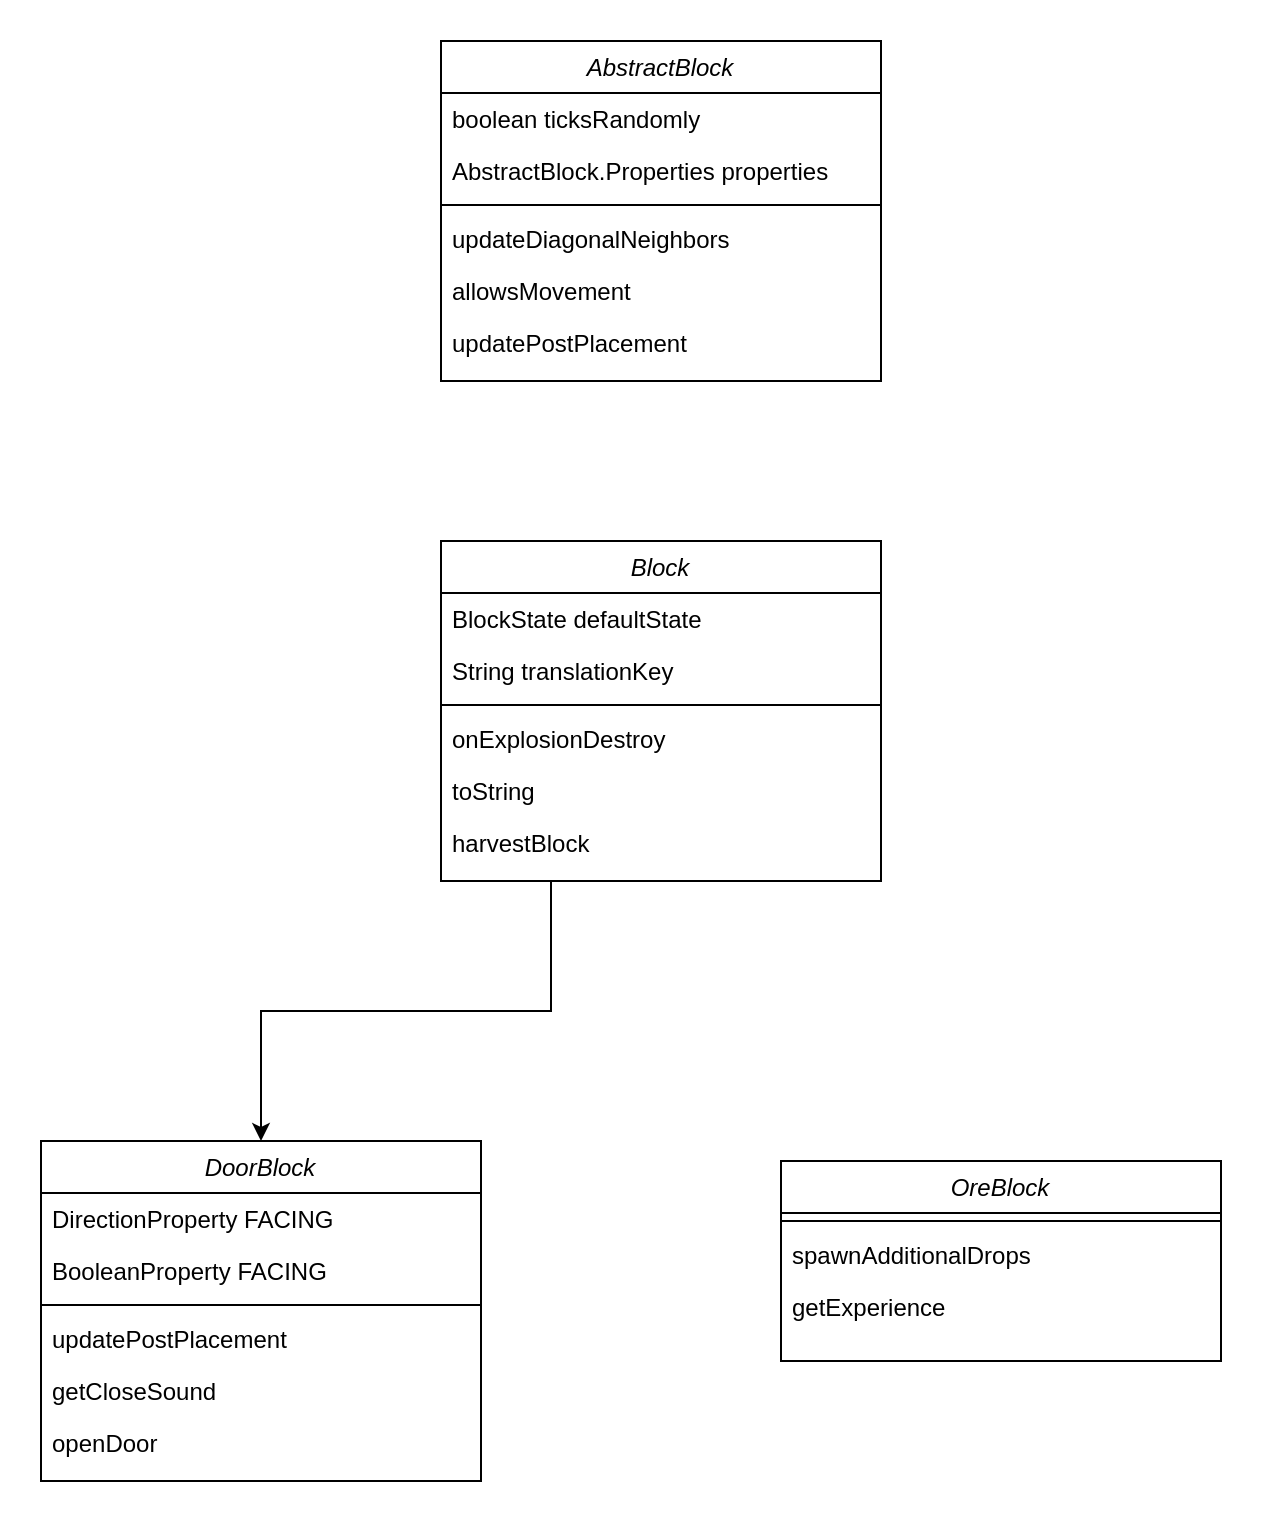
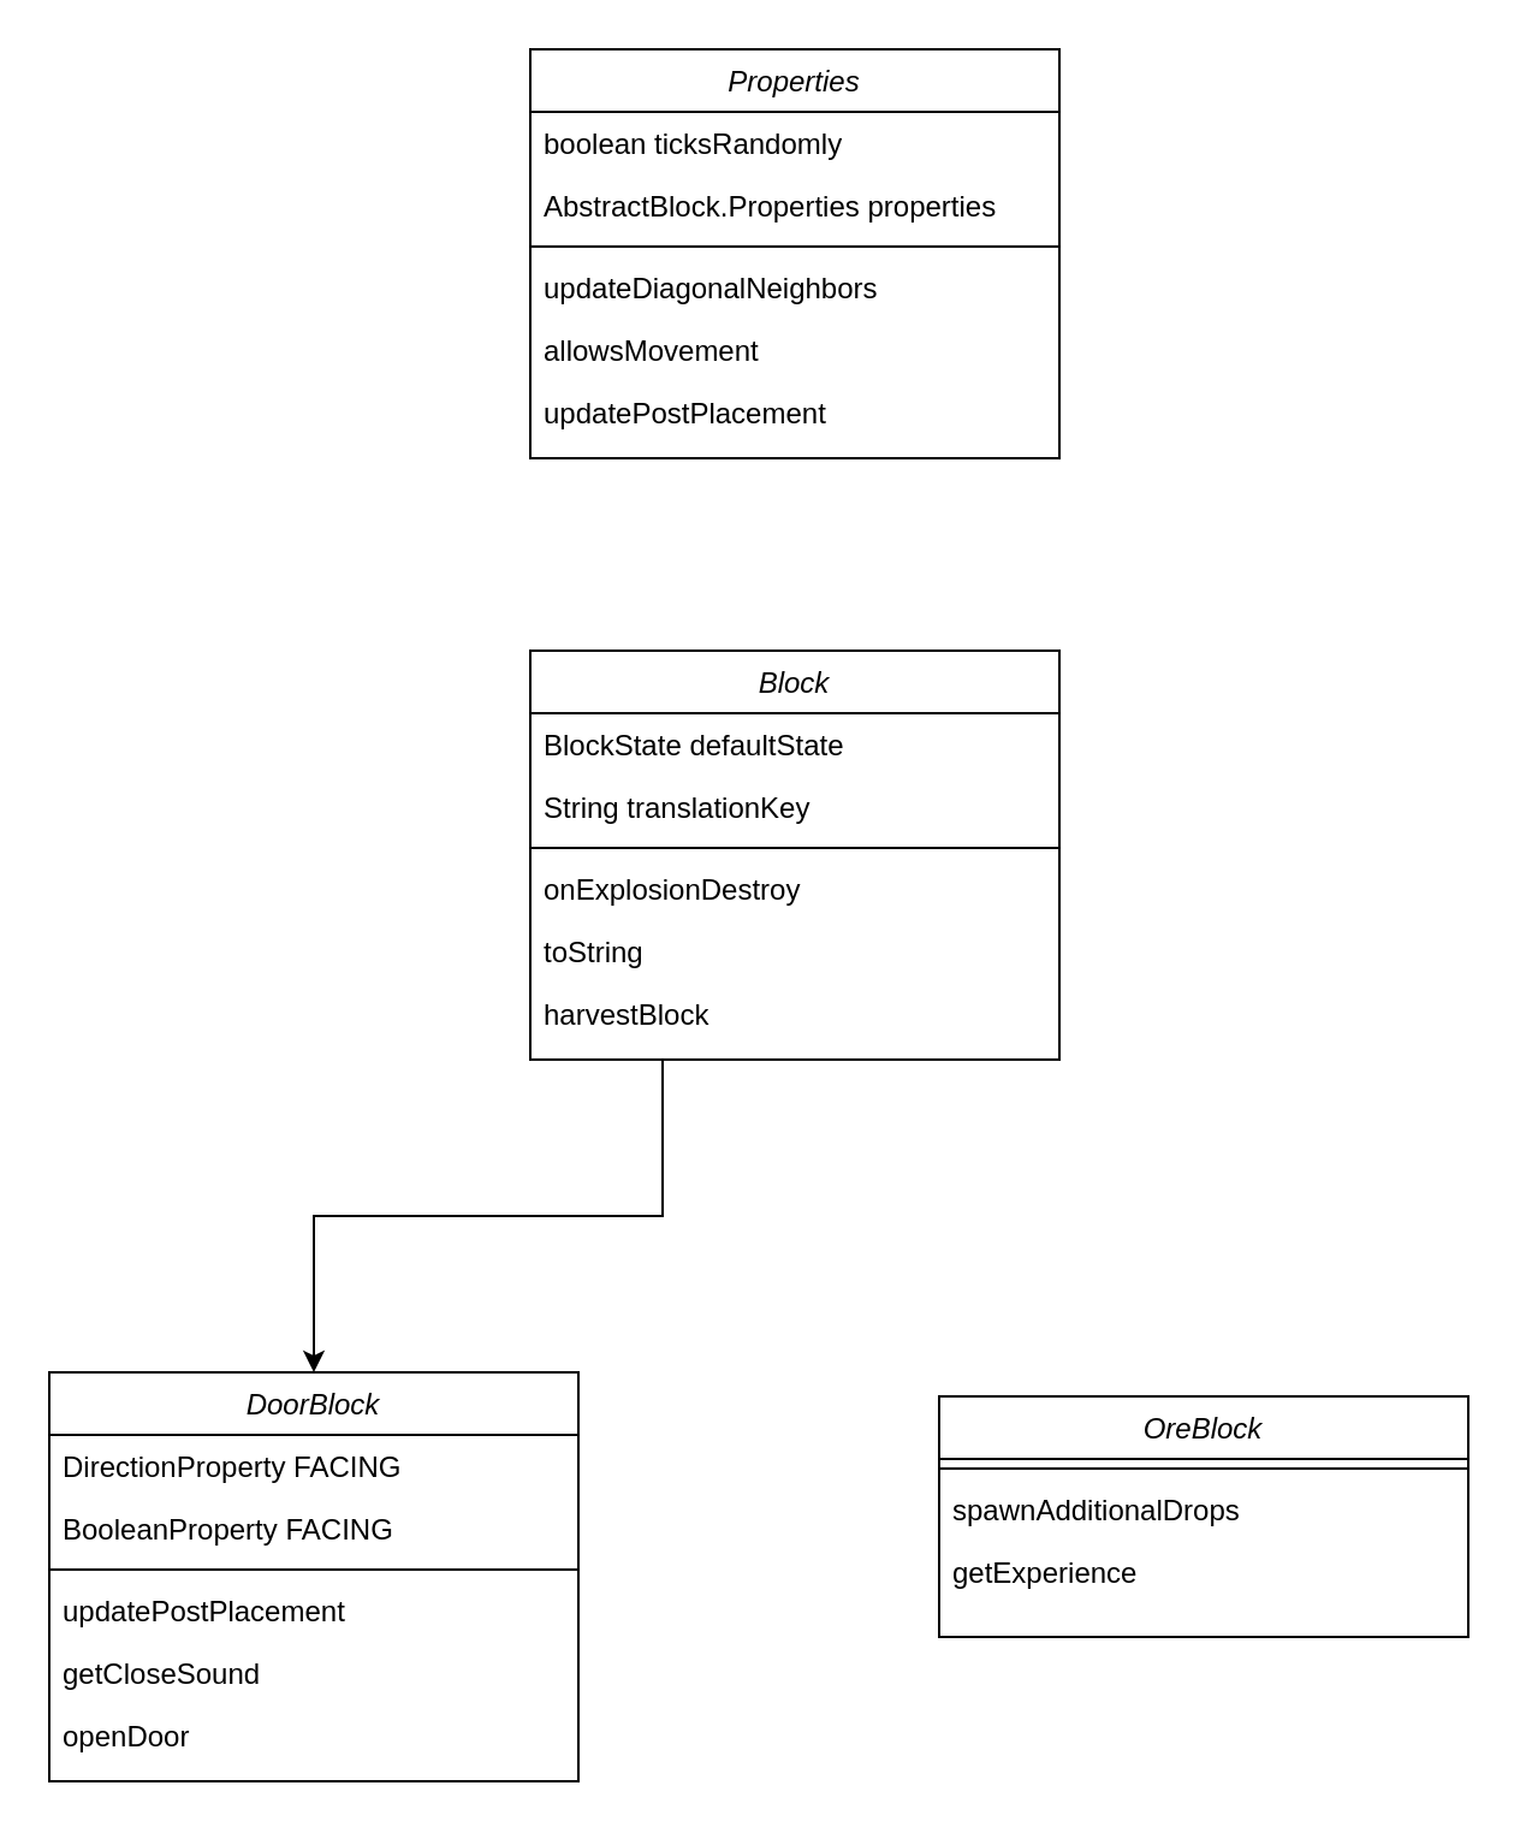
- <mxCell id="17" value="AbstractBlock" style="swimlane;fontStyle=2;align=center;verticalAlign=top;childLayout=stackLayout;horizontal=1;startSize=26;horizontalStack=0;resizeParent=1;resizeLast=0;collapsible=1;marginBottom=0;rounded=0;shadow=0;strokeWidth=1;" vertex="1" parent="1"><mxGeometry x="220" y="20" width="220" height="170" as="geometry"><mxRectangle x="230" y="140" width="160" height="26" as="alternateBounds" /></mxGeometry></mxCell>
+ <mxCell id="17" value="Properties" style="swimlane;fontStyle=2;align=center;verticalAlign=top;childLayout=stackLayout;horizontal=1;startSize=26;horizontalStack=0;resizeParent=1;resizeLast=0;collapsible=1;marginBottom=0;rounded=0;shadow=0;strokeWidth=1;" vertex="1" parent="1"><mxGeometry x="220" y="20" width="220" height="170" as="geometry"><mxRectangle x="230" y="140" width="160" height="26" as="alternateBounds" /></mxGeometry></mxCell>
